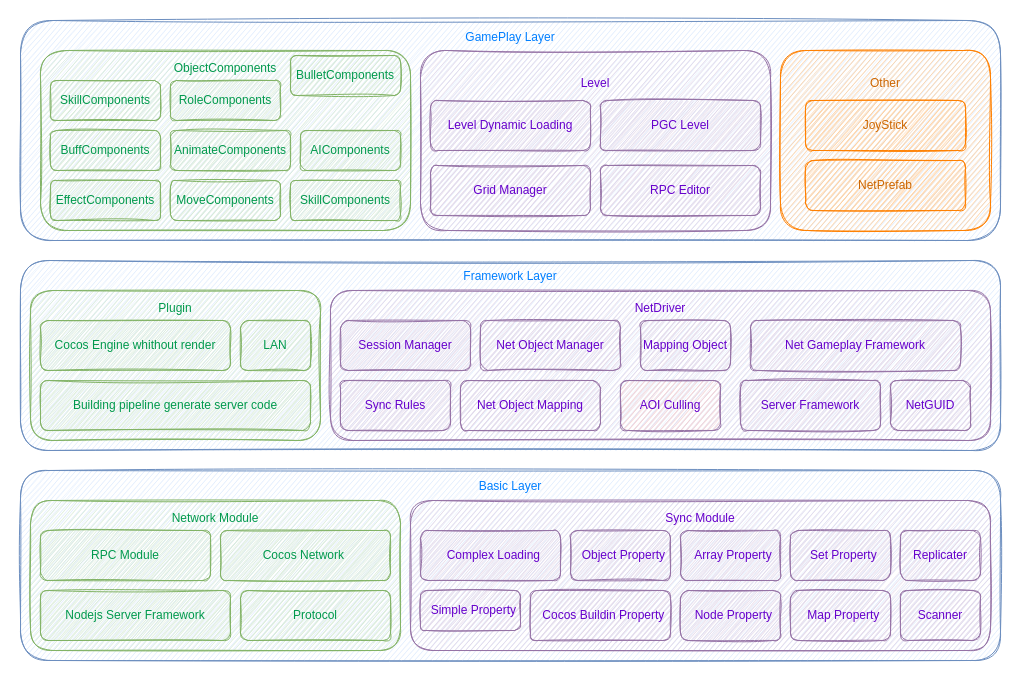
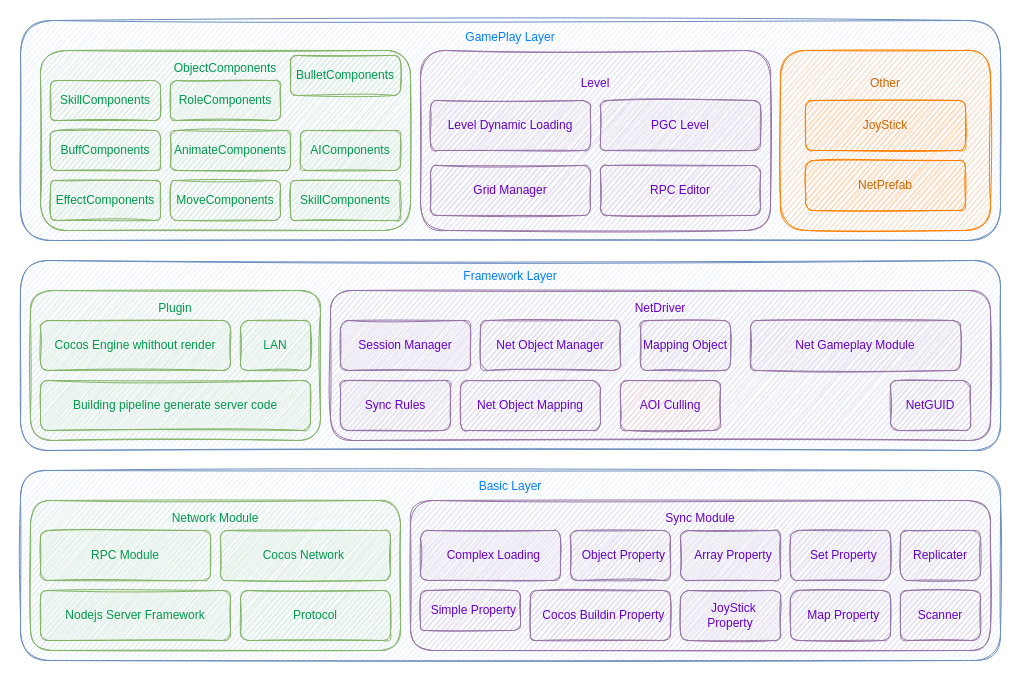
- <mxCell id="44" value="&lt;font&gt;Net Gameplay Framework&lt;br&gt;&lt;/font&gt;" style="rounded=1;whiteSpace=wrap;html=1;sketch=1;fillColor=#e1d5e7;strokeColor=#9673a6;fontColor=#6600CC;" vertex="1" parent="1"><mxGeometry x="750" y="320" width="210" height="50" as="geometry" /></mxCell>
+ <mxCell id="44" value="&lt;font&gt;Net Gameplay Module&lt;br&gt;&lt;/font&gt;" style="rounded=1;whiteSpace=wrap;html=1;sketch=1;fillColor=#e1d5e7;strokeColor=#9673a6;fontColor=#6600CC;" vertex="1" parent="1"><mxGeometry x="750" y="320" width="210" height="50" as="geometry" /></mxCell>
- <mxCell id="43" value="&lt;font&gt;Server Framework&lt;br&gt;&lt;/font&gt;" style="rounded=1;whiteSpace=wrap;html=1;sketch=1;fillColor=#e1d5e7;strokeColor=#9673a6;fontColor=#6600CC;" vertex="1" parent="1"><mxGeometry x="740" y="380" width="140" height="50" as="geometry" /></mxCell>
- <mxCell id="12" value="&lt;font&gt;&amp;nbsp; Node Property&lt;br&gt;&lt;/font&gt;" style="rounded=1;whiteSpace=wrap;html=1;sketch=1;fillColor=#e1d5e7;strokeColor=#9673a6;fontColor=#6600CC;" vertex="1" parent="1"><mxGeometry x="680" y="590" width="100" height="50" as="geometry" /></mxCell>
+ <mxCell id="12" value="&lt;font&gt;&amp;nbsp; JoyStick Property&lt;br&gt;&lt;/font&gt;" style="rounded=1;whiteSpace=wrap;html=1;sketch=1;fillColor=#e1d5e7;strokeColor=#9673a6;fontColor=#6600CC;" vertex="1" parent="1"><mxGeometry x="680" y="590" width="100" height="50" as="geometry" /></mxCell>
